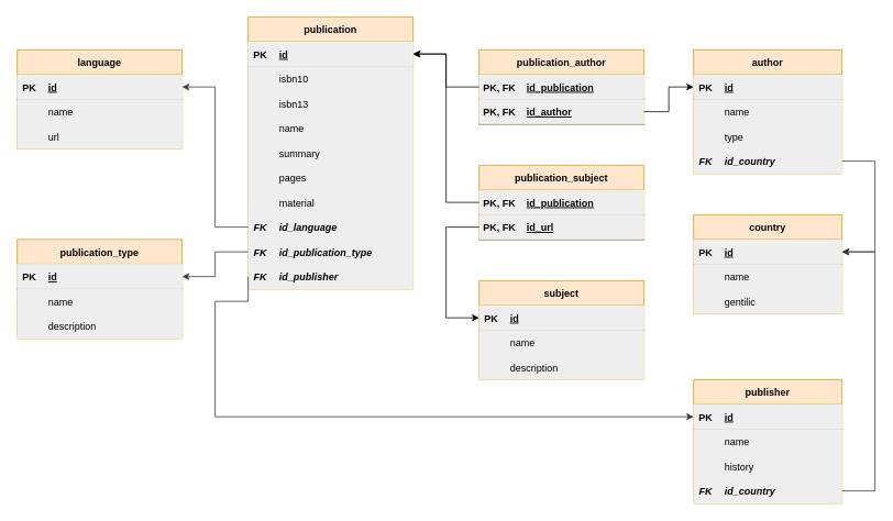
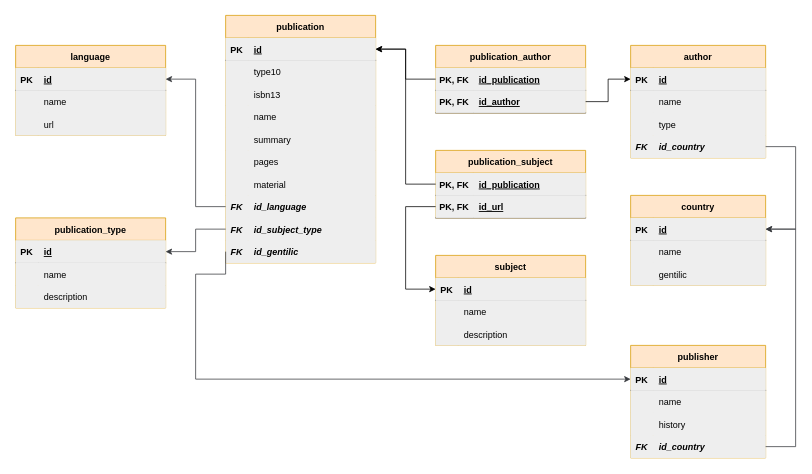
- <mxCell id="76" value="isbn10" style="shape=partialRectangle;connectable=0;top=0;left=0;bottom=0;right=0;align=left;spacingLeft=6;overflow=hidden;shadow=0;fillColor=#eeeeee;swimlaneLine=1;strokeColor=#36393d;" vertex="1" parent="74"><mxGeometry x="30" width="170" height="30" as="geometry"><mxRectangle width="170" height="30" as="alternateBounds" /></mxGeometry></mxCell>
+ <mxCell id="76" value="type10" style="shape=partialRectangle;connectable=0;top=0;left=0;bottom=0;right=0;align=left;spacingLeft=6;overflow=hidden;shadow=0;fillColor=#eeeeee;swimlaneLine=1;strokeColor=#36393d;" vertex="1" parent="74"><mxGeometry x="30" width="170" height="30" as="geometry"><mxRectangle width="170" height="30" as="alternateBounds" /></mxGeometry></mxCell>
- <mxCell id="97" value="id_publication_type" style="shape=partialRectangle;connectable=0;top=0;left=0;bottom=0;right=0;align=left;spacingLeft=6;overflow=hidden;shadow=0;fillColor=#eeeeee;swimlaneLine=1;strokeColor=#36393d;fontStyle=3" vertex="1" parent="95"><mxGeometry x="30" width="170" height="30" as="geometry"><mxRectangle width="170" height="30" as="alternateBounds" /></mxGeometry></mxCell>
+ <mxCell id="97" value="id_subject_type" style="shape=partialRectangle;connectable=0;top=0;left=0;bottom=0;right=0;align=left;spacingLeft=6;overflow=hidden;shadow=0;fillColor=#eeeeee;swimlaneLine=1;strokeColor=#36393d;fontStyle=3" vertex="1" parent="95"><mxGeometry x="30" width="170" height="30" as="geometry"><mxRectangle width="170" height="30" as="alternateBounds" /></mxGeometry></mxCell>
- <mxCell id="100" value="id_publisher" style="shape=partialRectangle;connectable=0;top=0;left=0;bottom=0;right=0;align=left;spacingLeft=6;overflow=hidden;shadow=0;fillColor=#eeeeee;swimlaneLine=1;strokeColor=#36393d;fontStyle=3" vertex="1" parent="98"><mxGeometry x="30" width="170" height="30" as="geometry"><mxRectangle width="170" height="30" as="alternateBounds" /></mxGeometry></mxCell>
+ <mxCell id="100" value="id_gentilic" style="shape=partialRectangle;connectable=0;top=0;left=0;bottom=0;right=0;align=left;spacingLeft=6;overflow=hidden;shadow=0;fillColor=#eeeeee;swimlaneLine=1;strokeColor=#36393d;fontStyle=3" vertex="1" parent="98"><mxGeometry x="30" width="170" height="30" as="geometry"><mxRectangle width="170" height="30" as="alternateBounds" /></mxGeometry></mxCell>
